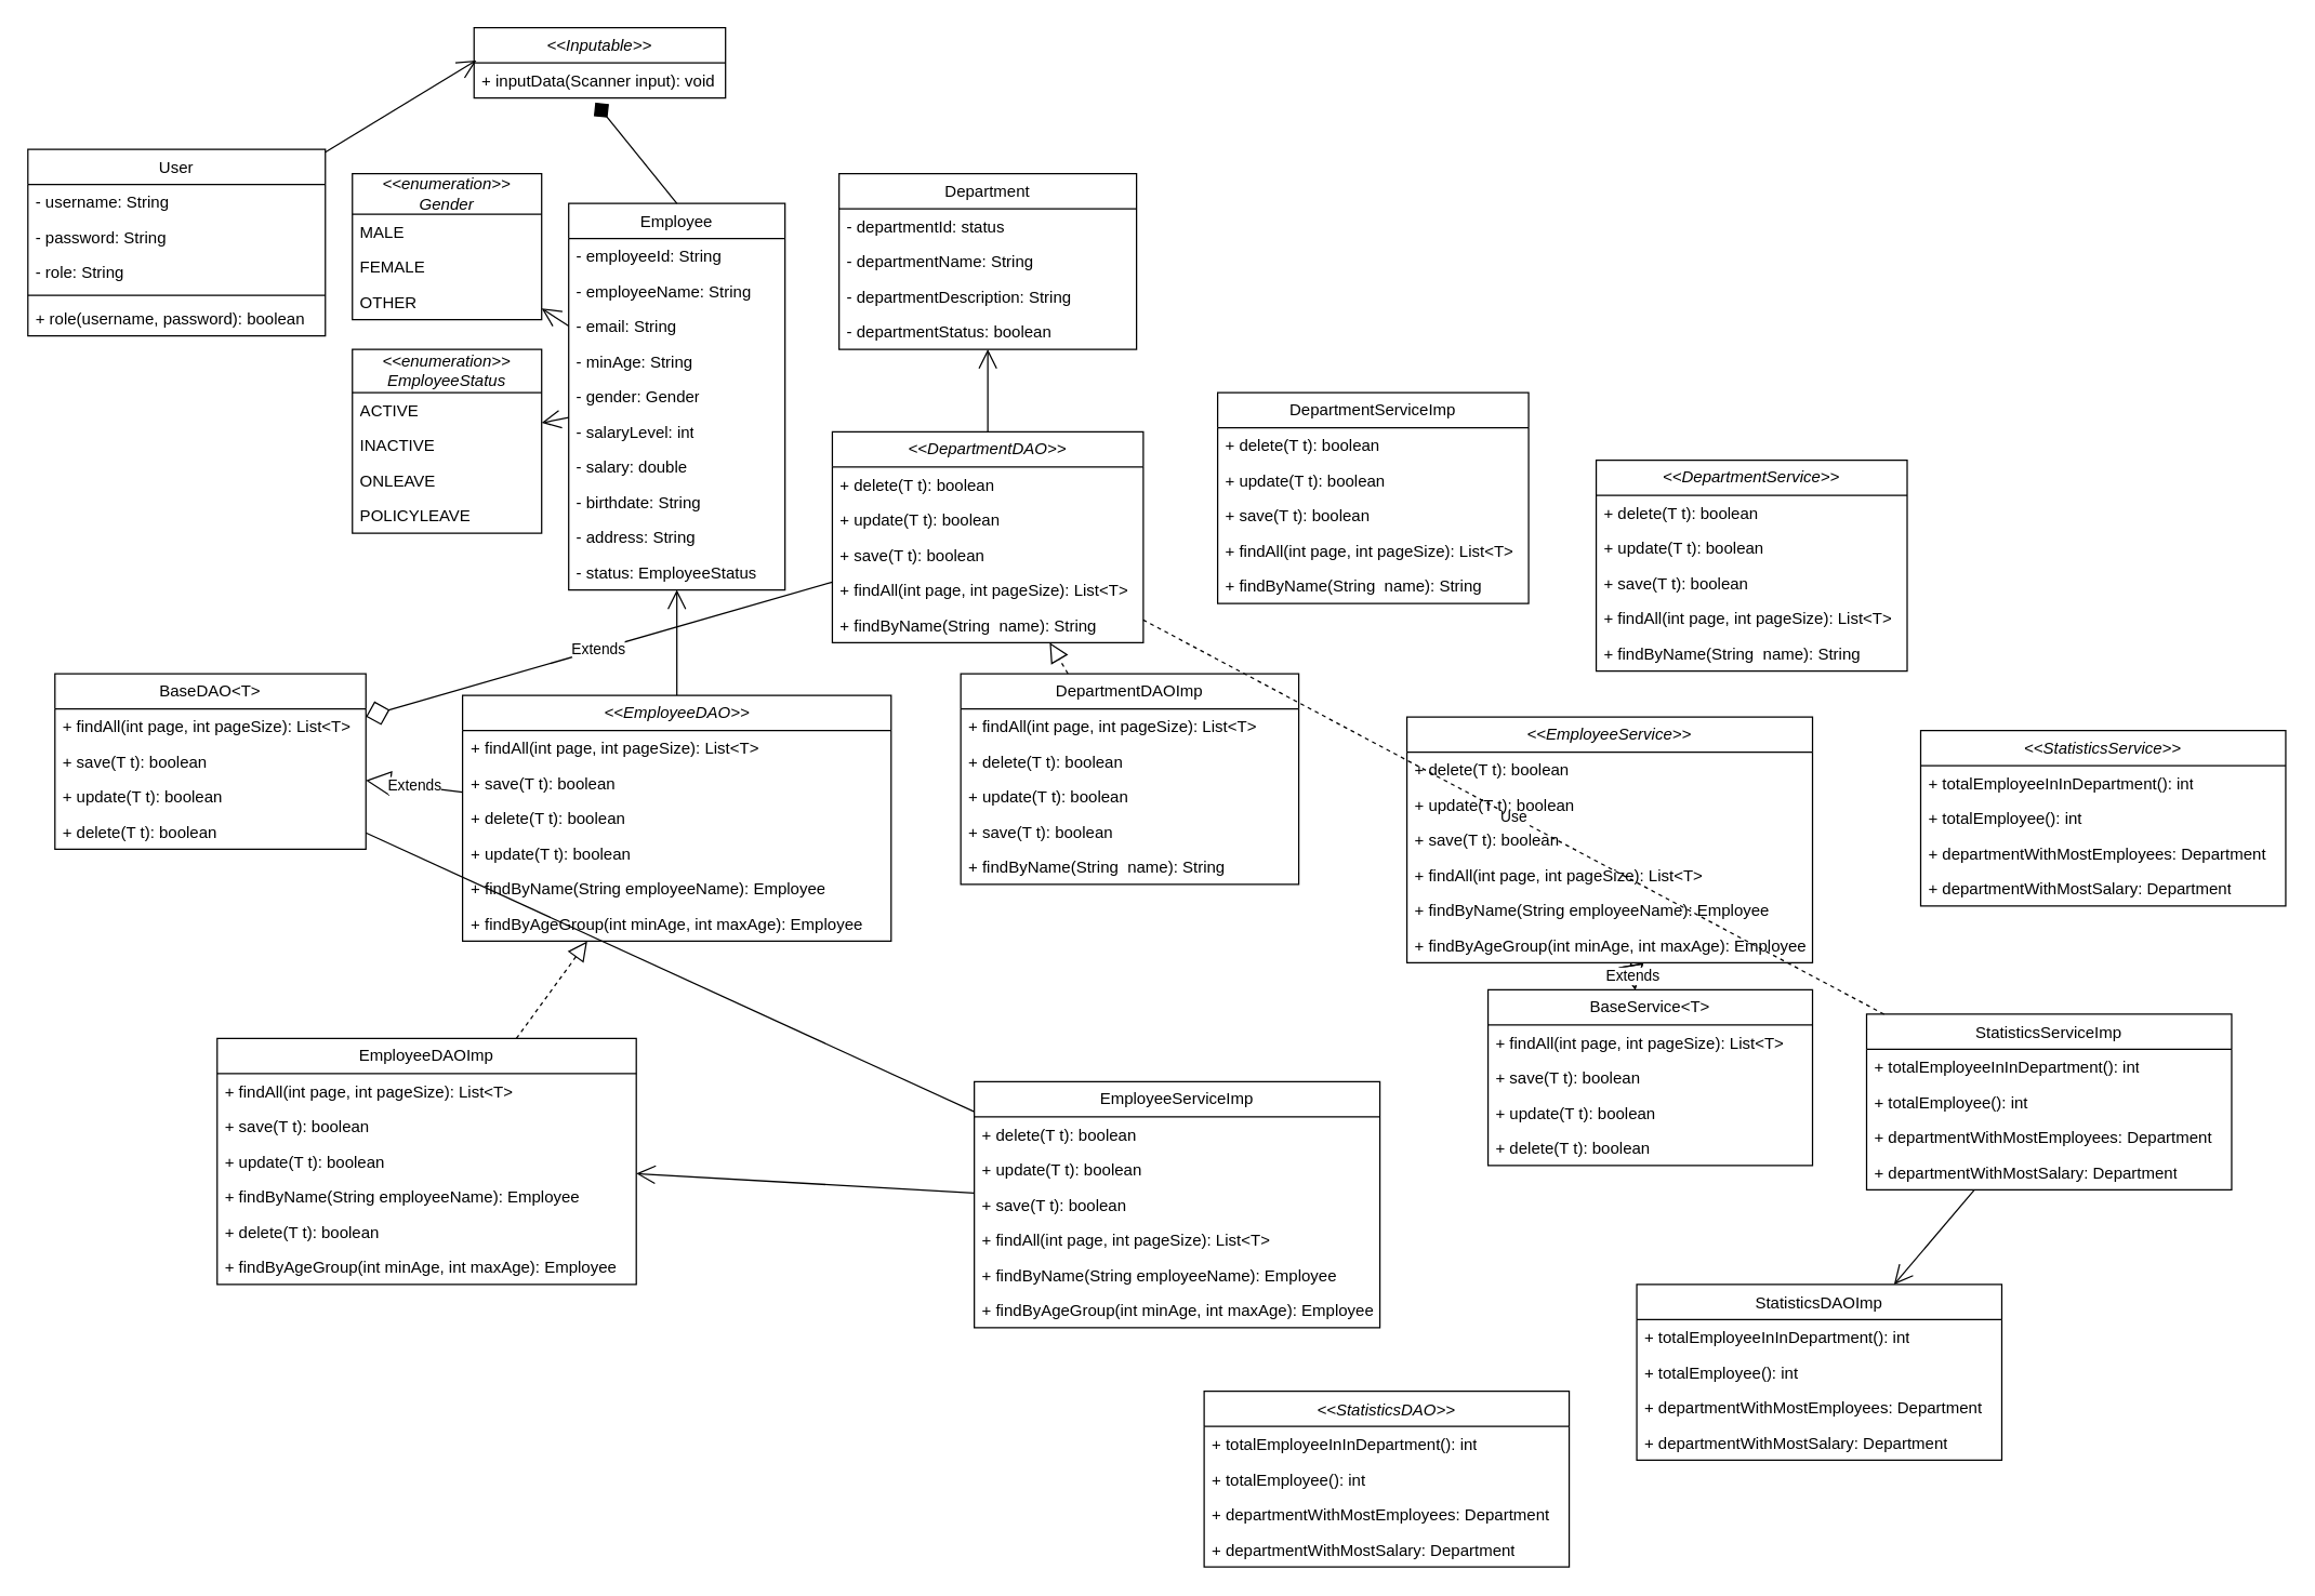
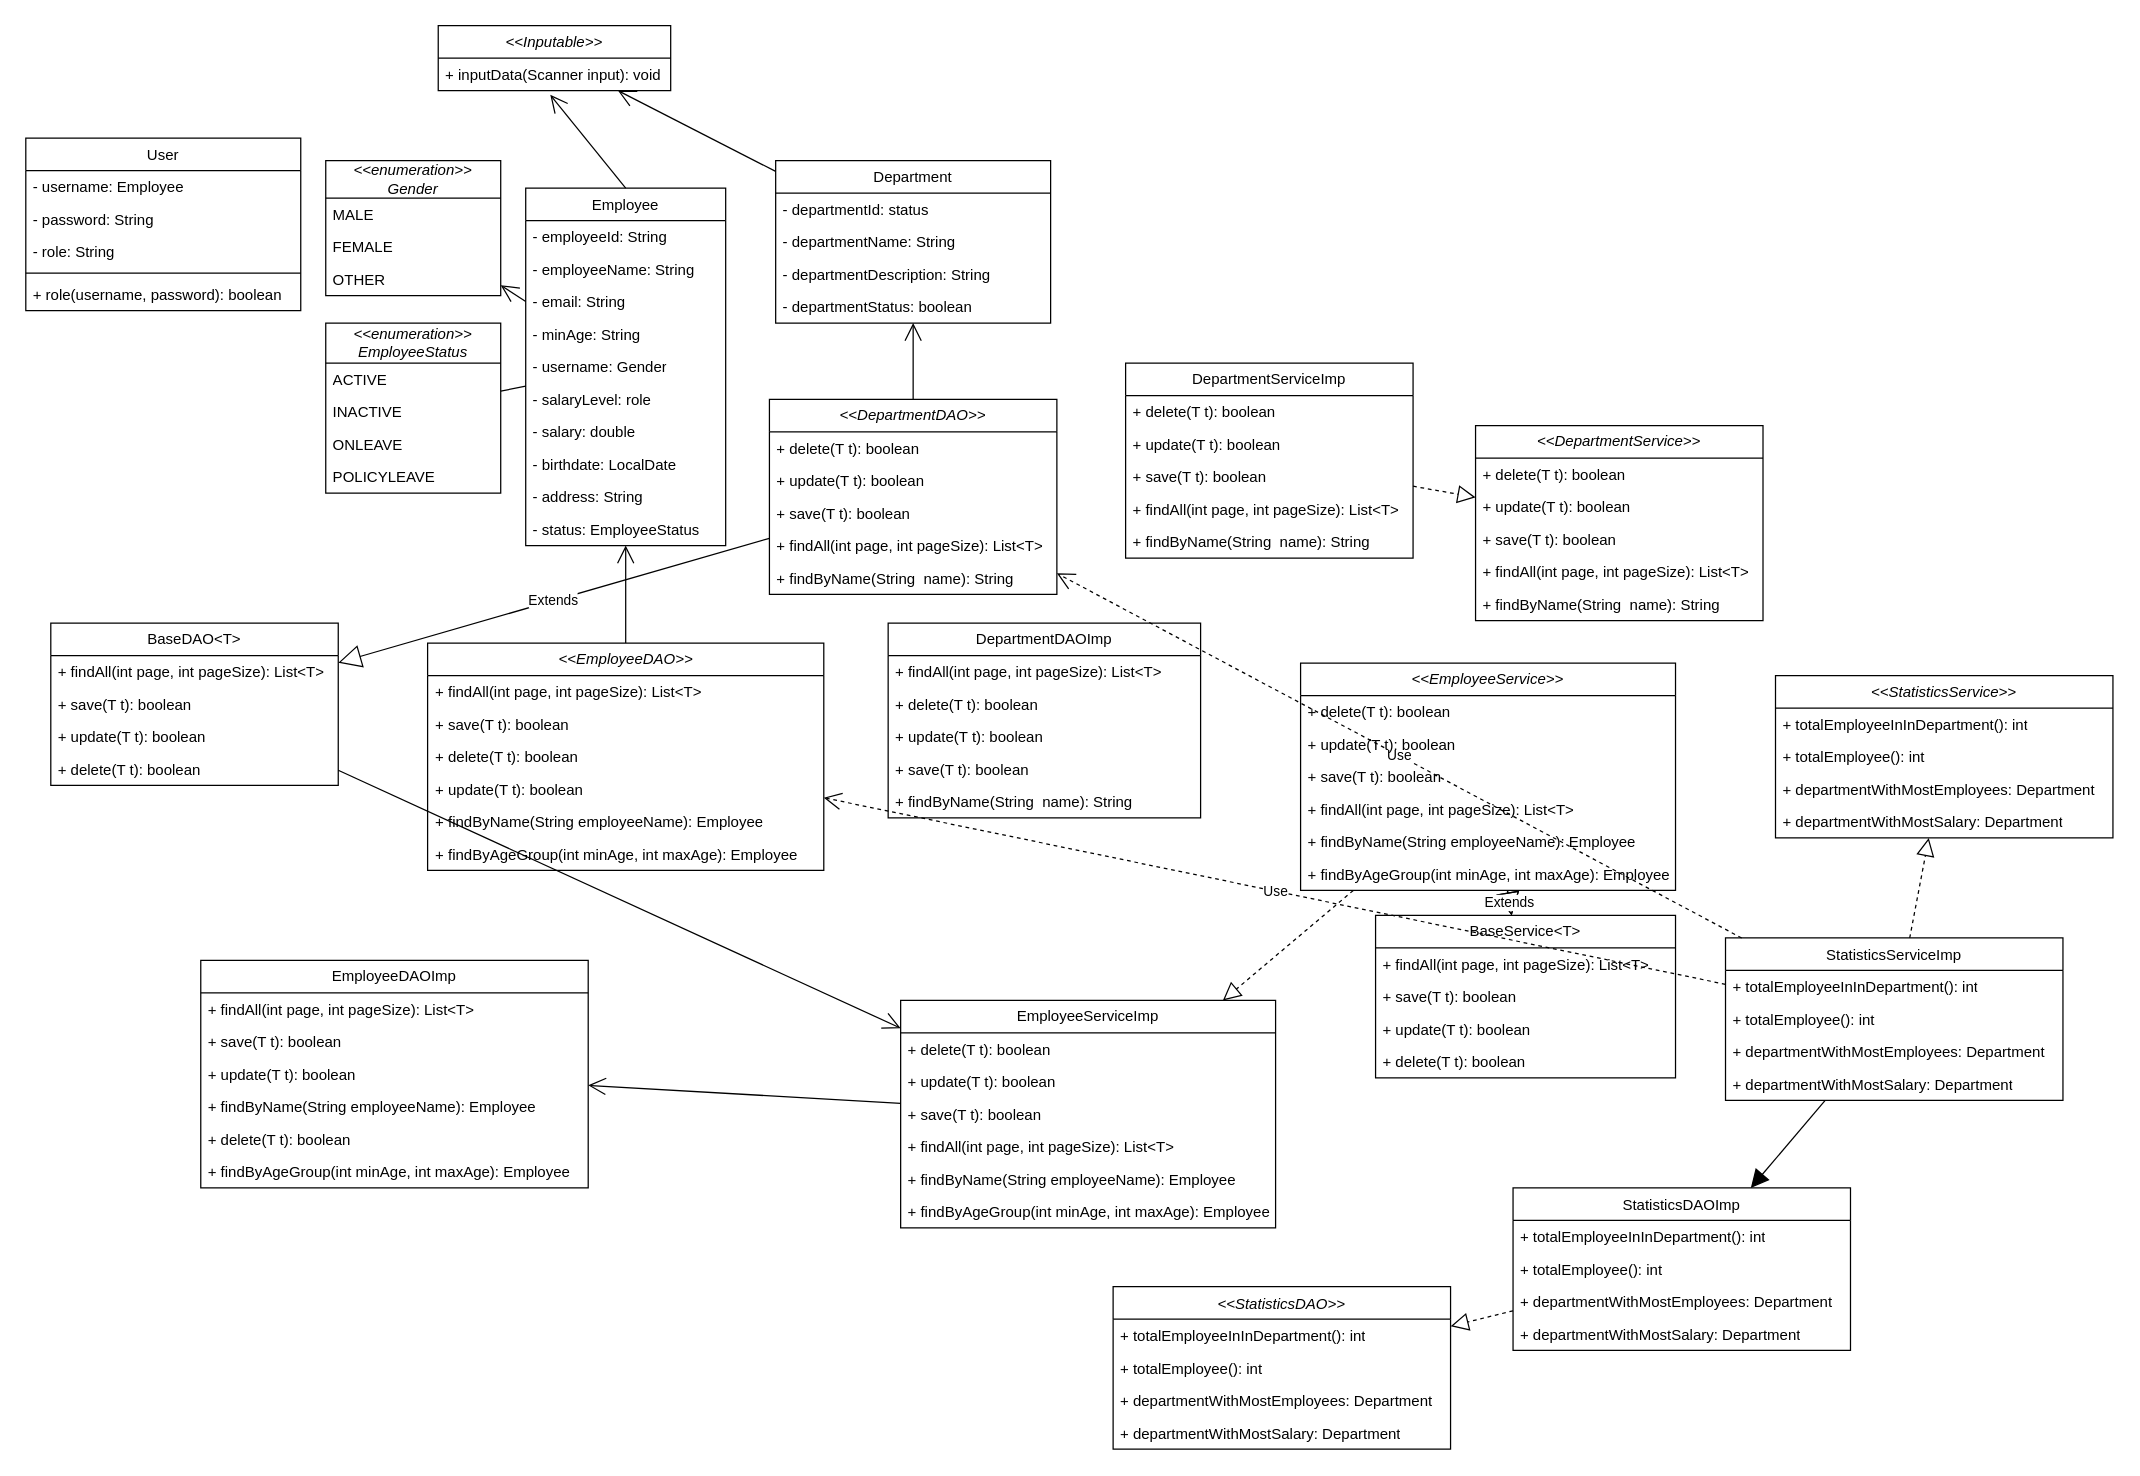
- <mxCell id="10" value="" style="endArrow=open;endFill=1;endSize=12;html=1;rounded=0;entryX=0.009;entryY=-0.069;entryDx=0;entryDy=0;entryPerimeter=0;" parent="1" source="4" target="3" edge="1"><mxGeometry width="160" relative="1" as="geometry"><mxPoint x="230" y="160" as="sourcePoint" /><mxPoint x="390" y="160" as="targetPoint" /></mxGeometry></mxCell>
- <mxCell id="22" value="" style="endArrow=diamond;endFill=1;endSize=12;html=1;rounded=0;entryX=0.482;entryY=1.131;entryDx=0;entryDy=0;entryPerimeter=0;exitX=0.5;exitY=0;exitDx=0;exitDy=0;" parent="1" source="11" target="3" edge="1"><mxGeometry width="160" relative="1" as="geometry"><mxPoint x="240" y="370" as="sourcePoint" /><mxPoint x="400" y="370" as="targetPoint" /></mxGeometry></mxCell>
+ <mxCell id="22" value="" style="endArrow=open;endFill=1;endSize=12;html=1;rounded=0;entryX=0.482;entryY=1.131;entryDx=0;entryDy=0;entryPerimeter=0;exitX=0.5;exitY=0;exitDx=0;exitDy=0;" parent="1" source="11" target="3" edge="1"><mxGeometry width="160" relative="1" as="geometry"><mxPoint x="240" y="370" as="sourcePoint" /><mxPoint x="400" y="370" as="targetPoint" /></mxGeometry></mxCell>
+ <mxCell id="33" value="" style="endArrow=open;endFill=1;endSize=12;html=1;rounded=0;" parent="1" source="28" target="2" edge="1"><mxGeometry width="160" relative="1" as="geometry"><mxPoint x="550" y="80" as="sourcePoint" /><mxPoint x="710" y="80" as="targetPoint" /></mxGeometry></mxCell>
- <mxCell id="5" value="- username: String" style="text;strokeColor=none;fillColor=none;align=left;verticalAlign=top;spacingLeft=4;spacingRight=4;overflow=hidden;rotatable=0;points=[[0,0.5],[1,0.5]];portConstraint=eastwest;whiteSpace=wrap;html=1;" parent="4" vertex="1"><mxGeometry y="26" width="220" height="26" as="geometry" /></mxCell>
+ <mxCell id="5" value="- username: Employee" style="text;strokeColor=none;fillColor=none;align=left;verticalAlign=top;spacingLeft=4;spacingRight=4;overflow=hidden;rotatable=0;points=[[0,0.5],[1,0.5]];portConstraint=eastwest;whiteSpace=wrap;html=1;" parent="4" vertex="1"><mxGeometry y="26" width="220" height="26" as="geometry" /></mxCell>
- <mxCell id="16" value="- gender: Gender" style="text;strokeColor=none;fillColor=none;align=left;verticalAlign=top;spacingLeft=4;spacingRight=4;overflow=hidden;rotatable=0;points=[[0,0.5],[1,0.5]];portConstraint=eastwest;whiteSpace=wrap;html=1;" parent="11" vertex="1"><mxGeometry y="130" width="160" height="26" as="geometry" /></mxCell>
+ <mxCell id="16" value="- username: Gender" style="text;strokeColor=none;fillColor=none;align=left;verticalAlign=top;spacingLeft=4;spacingRight=4;overflow=hidden;rotatable=0;points=[[0,0.5],[1,0.5]];portConstraint=eastwest;whiteSpace=wrap;html=1;" parent="11" vertex="1"><mxGeometry y="130" width="160" height="26" as="geometry" /></mxCell>
- <mxCell id="44" value="" style="endArrow=open;endFill=1;endSize=12;html=1;rounded=0;" parent="1" source="11" target="39" edge="1"><mxGeometry width="160" relative="1" as="geometry"><mxPoint x="160" y="510" as="sourcePoint" /><mxPoint x="320" y="510" as="targetPoint" /></mxGeometry></mxCell>
+ <mxCell id="44" value="" style="endArrow=none;endFill=1;endSize=12;html=1;rounded=0;" parent="1" source="11" target="39" edge="1"><mxGeometry width="160" relative="1" as="geometry"><mxPoint x="160" y="510" as="sourcePoint" /><mxPoint x="320" y="510" as="targetPoint" /></mxGeometry></mxCell>
- <mxCell id="17" value="- salaryLevel: int" style="text;strokeColor=none;fillColor=none;align=left;verticalAlign=top;spacingLeft=4;spacingRight=4;overflow=hidden;rotatable=0;points=[[0,0.5],[1,0.5]];portConstraint=eastwest;whiteSpace=wrap;html=1;" parent="11" vertex="1"><mxGeometry y="156" width="160" height="26" as="geometry" /></mxCell>
+ <mxCell id="17" value="- salaryLevel: role" style="text;strokeColor=none;fillColor=none;align=left;verticalAlign=top;spacingLeft=4;spacingRight=4;overflow=hidden;rotatable=0;points=[[0,0.5],[1,0.5]];portConstraint=eastwest;whiteSpace=wrap;html=1;" parent="11" vertex="1"><mxGeometry y="156" width="160" height="26" as="geometry" /></mxCell>
- <mxCell id="19" value="- birthdate: String" style="text;strokeColor=none;fillColor=none;align=left;verticalAlign=top;spacingLeft=4;spacingRight=4;overflow=hidden;rotatable=0;points=[[0,0.5],[1,0.5]];portConstraint=eastwest;whiteSpace=wrap;html=1;" parent="11" vertex="1"><mxGeometry y="208" width="160" height="26" as="geometry" /></mxCell>
+ <mxCell id="19" value="- birthdate: LocalDate" style="text;strokeColor=none;fillColor=none;align=left;verticalAlign=top;spacingLeft=4;spacingRight=4;overflow=hidden;rotatable=0;points=[[0,0.5],[1,0.5]];portConstraint=eastwest;whiteSpace=wrap;html=1;" parent="11" vertex="1"><mxGeometry y="208" width="160" height="26" as="geometry" /></mxCell>
+ <mxCell id="95" value="" style="endArrow=block;dashed=1;endFill=0;endSize=12;html=1;rounded=0;" parent="1" source="89" target="82" edge="1"><mxGeometry width="160" relative="1" as="geometry"><mxPoint x="1180" y="580" as="sourcePoint" /><mxPoint x="1340" y="580" as="targetPoint" /></mxGeometry></mxCell>
- <mxCell id="131" value="Use" style="endArrow=none;endSize=12;dashed=1;html=1;rounded=0;" parent="1" source="123" target="62" edge="1"><mxGeometry width="160" relative="1" as="geometry"><mxPoint x="1350" y="490" as="sourcePoint" /><mxPoint x="1510" y="490" as="targetPoint" /></mxGeometry></mxCell>
+ <mxCell id="131" value="Use" style="endArrow=open;endSize=12;dashed=1;html=1;rounded=0;" parent="1" source="123" target="62" edge="1"><mxGeometry width="160" relative="1" as="geometry"><mxPoint x="1350" y="490" as="sourcePoint" /><mxPoint x="1510" y="490" as="targetPoint" /></mxGeometry></mxCell>
- <mxCell id="76" value="" style="endArrow=block;dashed=1;endFill=0;endSize=12;html=1;rounded=0;" parent="1" source="70" target="62" edge="1"><mxGeometry width="160" relative="1" as="geometry"><mxPoint x="560" y="480" as="sourcePoint" /><mxPoint x="720" y="480" as="targetPoint" /></mxGeometry></mxCell>
- <mxCell id="69" value="Extends" style="endArrow=diamond;endSize=16;endFill=0;html=1;rounded=0;" parent="1" source="62" target="34" edge="1"><mxGeometry width="160" relative="1" as="geometry"><mxPoint x="670" y="510" as="sourcePoint" /><mxPoint x="830" y="510" as="targetPoint" /></mxGeometry></mxCell>
+ <mxCell id="69" value="Extends" style="endArrow=block;endSize=16;endFill=0;html=1;rounded=0;" parent="1" source="62" target="34" edge="1"><mxGeometry width="160" relative="1" as="geometry"><mxPoint x="670" y="510" as="sourcePoint" /><mxPoint x="830" y="510" as="targetPoint" /></mxGeometry></mxCell>
- <mxCell id="53" value="Extends" style="endArrow=block;endSize=16;endFill=0;html=1;rounded=0;" parent="1" source="45" target="34" edge="1"><mxGeometry width="160" relative="1" as="geometry"><mxPoint x="450" y="720" as="sourcePoint" /><mxPoint x="580" y="690" as="targetPoint" /></mxGeometry></mxCell>
+ <mxCell id="130" value="Use" style="endArrow=open;endSize=12;dashed=1;html=1;rounded=0;" parent="1" source="123" target="45" edge="1"><mxGeometry width="160" relative="1" as="geometry"><mxPoint x="1450" y="930" as="sourcePoint" /><mxPoint x="400" y="540" as="targetPoint" /></mxGeometry></mxCell>
+ <mxCell id="129" value="" style="endArrow=block;dashed=1;endFill=0;endSize=12;html=1;rounded=0;" parent="1" source="123" target="118" edge="1"><mxGeometry width="160" relative="1" as="geometry"><mxPoint x="1470" y="710" as="sourcePoint" /><mxPoint x="1630" y="710" as="targetPoint" /></mxGeometry></mxCell>
- <mxCell id="54" value="" style="endArrow=block;dashed=1;endFill=0;endSize=12;html=1;rounded=0;" parent="1" source="55" target="45" edge="1"><mxGeometry width="160" relative="1" as="geometry"><mxPoint x="480" y="810" as="sourcePoint" /><mxPoint x="640" y="810" as="targetPoint" /></mxGeometry></mxCell>
+ <mxCell id="105" value="" style="endArrow=block;dashed=1;endFill=0;endSize=12;html=1;rounded=0;" parent="1" source="132" target="98" edge="1"><mxGeometry width="160" relative="1" as="geometry"><mxPoint x="840" y="780" as="sourcePoint" /><mxPoint x="1000" y="780" as="targetPoint" /></mxGeometry></mxCell>
- <mxCell id="97" value="" style="endArrow=none;endFill=1;endSize=12;html=1;rounded=0;" parent="1" source="34" target="98" edge="1"><mxGeometry width="160" relative="1" as="geometry"><mxPoint x="357.096" y="550" as="sourcePoint" /><mxPoint x="690" y="813.577" as="targetPoint" /></mxGeometry></mxCell>
+ <mxCell id="97" value="" style="endArrow=open;endFill=1;endSize=12;html=1;rounded=0;" parent="1" source="34" target="98" edge="1"><mxGeometry width="160" relative="1" as="geometry"><mxPoint x="357.096" y="550" as="sourcePoint" /><mxPoint x="690" y="813.577" as="targetPoint" /></mxGeometry></mxCell>
- <mxCell id="128" value="" style="endArrow=open;endFill=1;endSize=12;html=1;rounded=0;" parent="1" source="123" target="112" edge="1"><mxGeometry width="160" relative="1" as="geometry"><mxPoint x="1600" y="1070" as="sourcePoint" /><mxPoint x="1760" y="1070" as="targetPoint" /></mxGeometry></mxCell>
+ <mxCell id="128" value="" style="endArrow=block;endFill=1;endSize=12;html=1;rounded=0;" parent="1" source="123" target="112" edge="1"><mxGeometry width="160" relative="1" as="geometry"><mxPoint x="1600" y="1070" as="sourcePoint" /><mxPoint x="1760" y="1070" as="targetPoint" /></mxGeometry></mxCell>
+ <mxCell id="117" value="" style="endArrow=block;dashed=1;endFill=0;endSize=12;html=1;rounded=0;" parent="1" source="112" target="107" edge="1"><mxGeometry width="160" relative="1" as="geometry"><mxPoint x="1060" y="1120" as="sourcePoint" /><mxPoint x="1220" y="1120" as="targetPoint" /></mxGeometry></mxCell>
